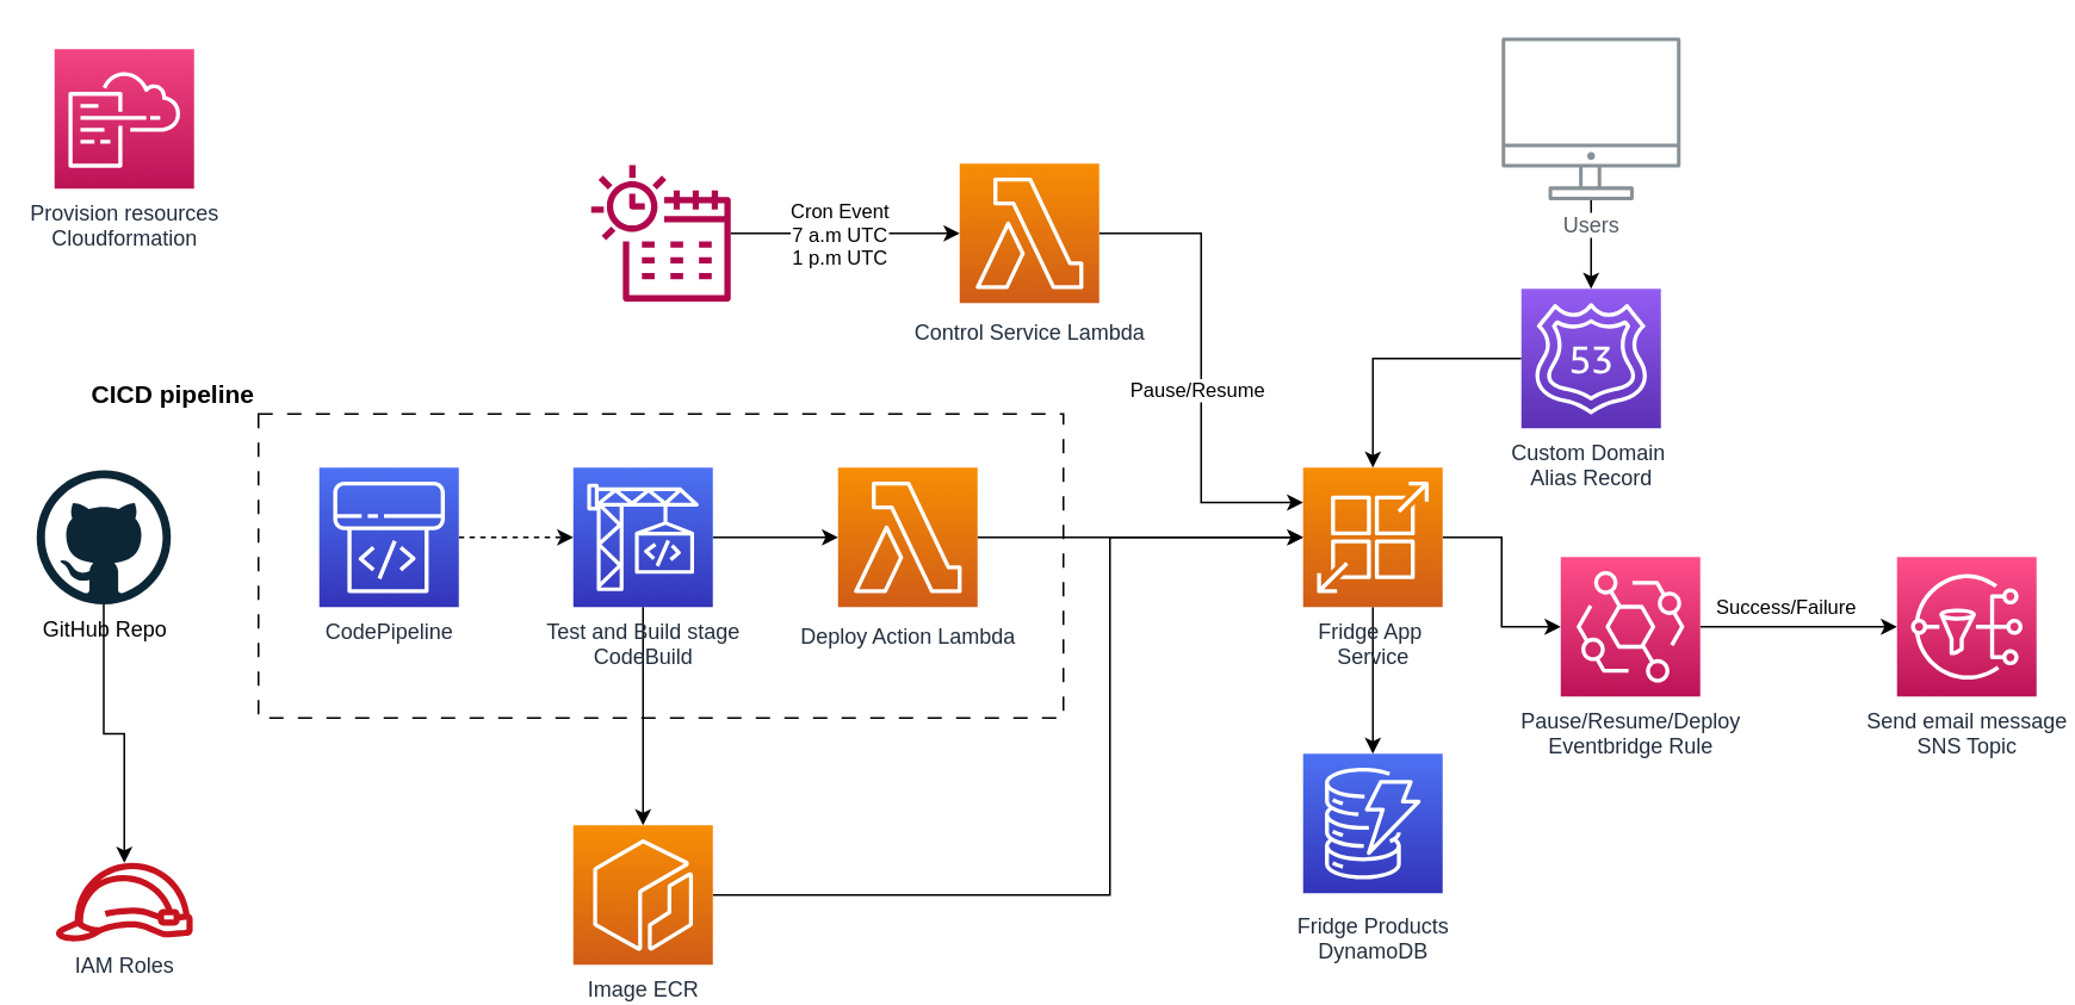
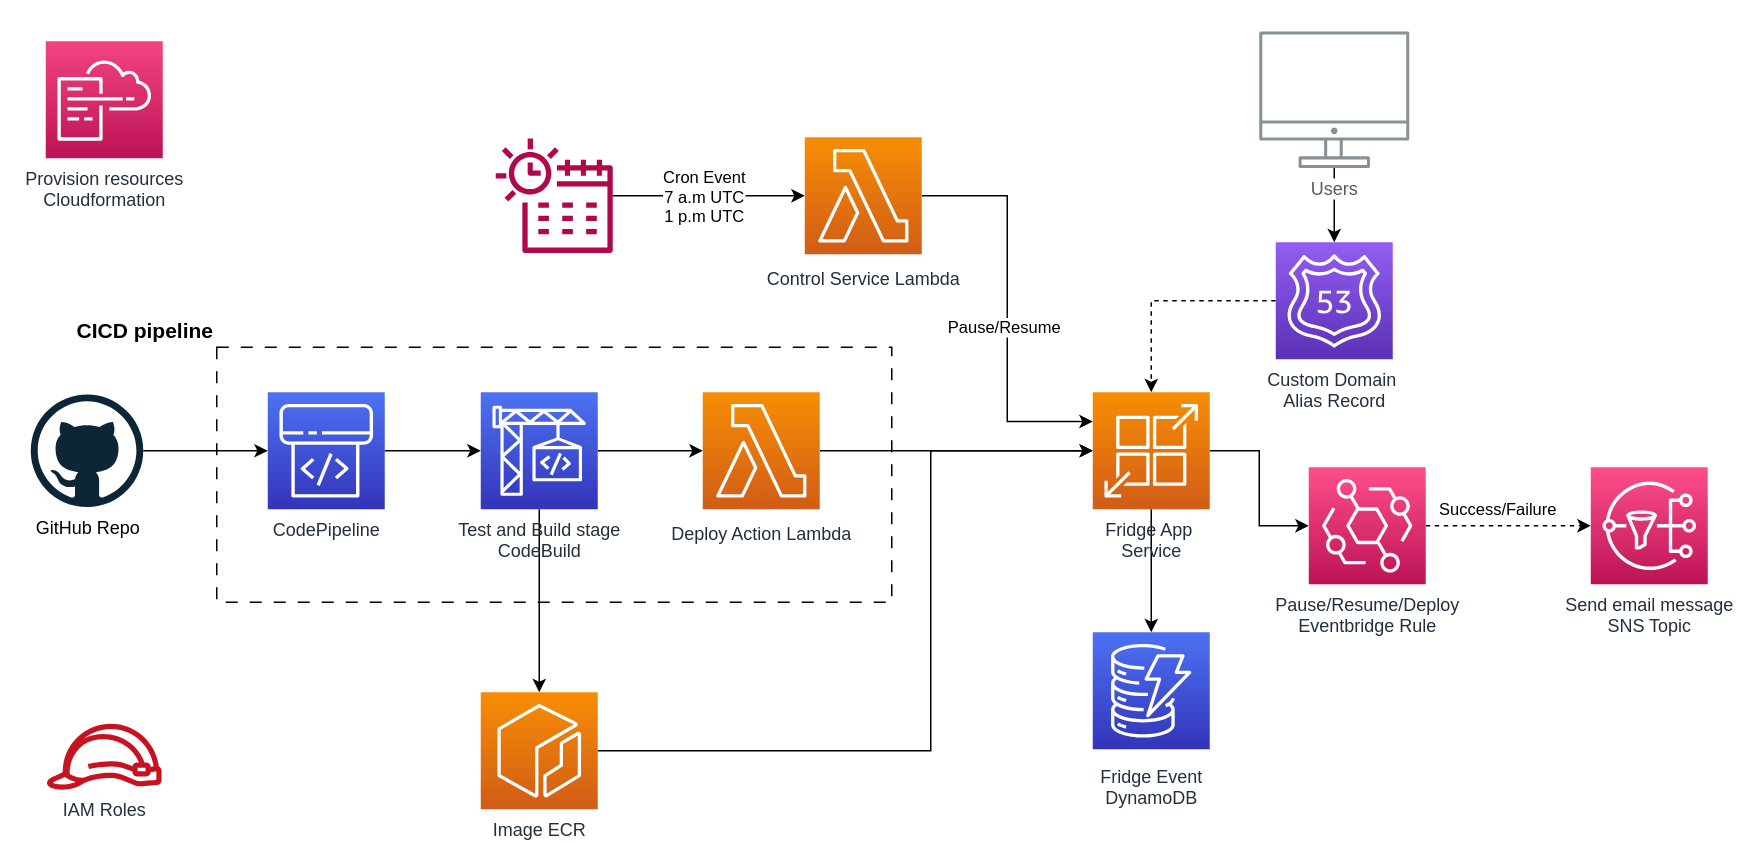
- <mxCell id="32" style="edgeStyle=orthogonalEdgeStyle;rounded=0;orthogonalLoop=1;jettySize=auto;html=1;entryX=0.5;entryY=0;entryDx=0;entryDy=0;entryPerimeter=0;" edge="1" parent="1" source="33" target="11"><mxGeometry relative="1" as="geometry" /></mxCell>
+ <mxCell id="32" style="edgeStyle=orthogonalEdgeStyle;rounded=0;orthogonalLoop=1;jettySize=auto;html=1;entryX=0.5;entryY=0;entryDx=0;entryDy=0;entryPerimeter=0;dashed=1;" edge="1" parent="1" source="33" target="11"><mxGeometry relative="1" as="geometry" /></mxCell>
- <mxCell id="12" style="edgeStyle=orthogonalEdgeStyle;rounded=0;orthogonalLoop=1;jettySize=auto;html=1;dashed=1;" edge="1" parent="1" source="13" target="16"><mxGeometry relative="1" as="geometry" /></mxCell>
+ <mxCell id="12" style="edgeStyle=orthogonalEdgeStyle;rounded=0;orthogonalLoop=1;jettySize=auto;html=1;" edge="1" parent="1" source="13" target="16"><mxGeometry relative="1" as="geometry" /></mxCell>
- <mxCell id="25" style="edgeStyle=orthogonalEdgeStyle;rounded=0;orthogonalLoop=1;jettySize=auto;html=1;" edge="1" parent="1" source="27" target="28"><mxGeometry relative="1" as="geometry" /></mxCell>
+ <mxCell id="25" style="edgeStyle=orthogonalEdgeStyle;rounded=0;orthogonalLoop=1;jettySize=auto;html=1;dashed=1;" edge="1" parent="1" source="27" target="28"><mxGeometry relative="1" as="geometry" /></mxCell>
- <mxCell id="17" style="edgeStyle=orthogonalEdgeStyle;rounded=0;orthogonalLoop=1;jettySize=auto;html=1;" edge="1" parent="1" source="18" target="8"><mxGeometry relative="1" as="geometry" /></mxCell>
+ <mxCell id="17" style="edgeStyle=orthogonalEdgeStyle;rounded=0;orthogonalLoop=1;jettySize=auto;html=1;" edge="1" parent="1" source="18" target="13"><mxGeometry relative="1" as="geometry" /></mxCell>
- <mxCell id="7" value="Fridge Products&lt;br&gt;DynamoDB" style="outlineConnect=0;fontColor=#232F3E;gradientColor=#4D72F3;gradientDirection=north;fillColor=#3334B9;strokeColor=#ffffff;dashed=0;verticalLabelPosition=bottom;verticalAlign=top;align=center;html=1;fontSize=12;fontStyle=0;aspect=fixed;shape=mxgraph.aws4.resourceIcon;resIcon=mxgraph.aws4.dynamodb;labelBackgroundColor=#ffffff;spacingTop=5;" parent="1" vertex="1"><mxGeometry x="728" y="421" width="78" height="78" as="geometry" /></mxCell>
+ <mxCell id="7" value="Fridge Event&lt;br&gt;DynamoDB" style="outlineConnect=0;fontColor=#232F3E;gradientColor=#4D72F3;gradientDirection=north;fillColor=#3334B9;strokeColor=#ffffff;dashed=0;verticalLabelPosition=bottom;verticalAlign=top;align=center;html=1;fontSize=12;fontStyle=0;aspect=fixed;shape=mxgraph.aws4.resourceIcon;resIcon=mxgraph.aws4.dynamodb;labelBackgroundColor=#ffffff;spacingTop=5;" parent="1" vertex="1"><mxGeometry x="728" y="421" width="78" height="78" as="geometry" /></mxCell>
